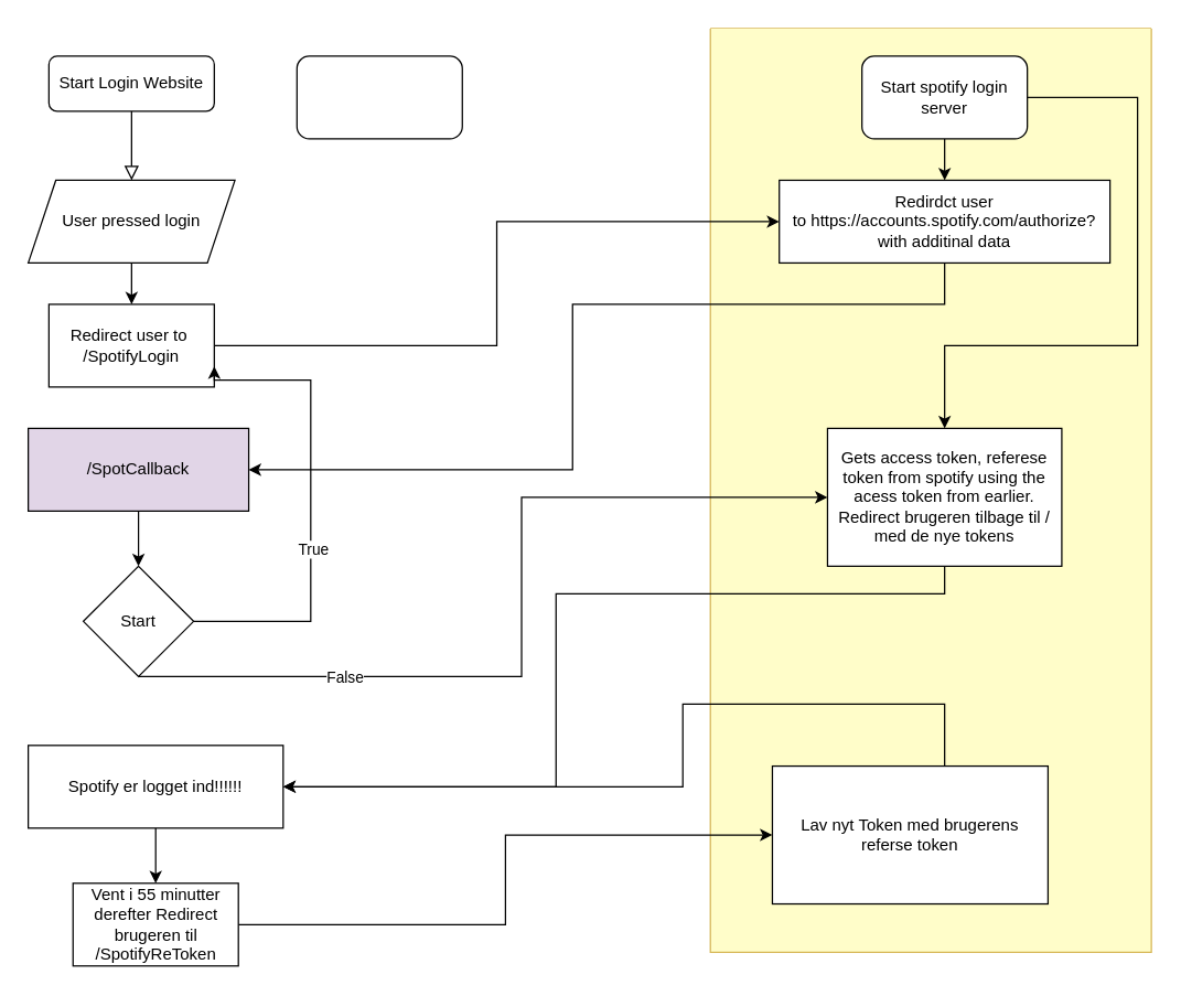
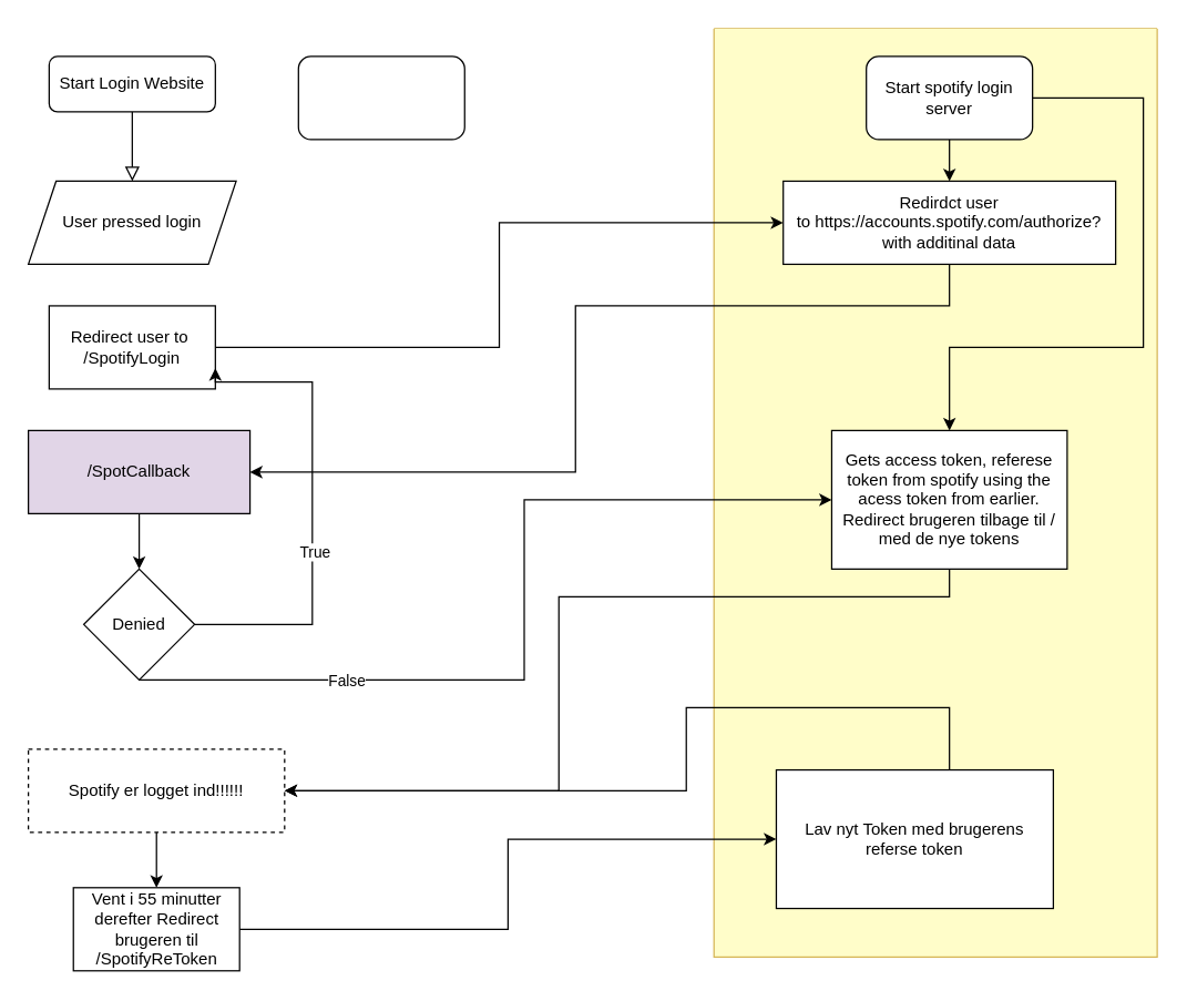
- <mxCell id="6" style="edgeStyle=orthogonalEdgeStyle;rounded=0;orthogonalLoop=1;jettySize=auto;html=1;entryX=0.5;entryY=0;entryDx=0;entryDy=0;" edge="1" parent="1" source="7" target="10"><mxGeometry relative="1" as="geometry" /></mxCell>
- <mxCell id="22" value="Start" style="rhombus;whiteSpace=wrap;html=1;" vertex="1" parent="1"><mxGeometry x="60" y="410" width="80" height="80" as="geometry" /></mxCell>
+ <mxCell id="22" value="Denied" style="rhombus;whiteSpace=wrap;html=1;" vertex="1" parent="1"><mxGeometry x="60" y="410" width="80" height="80" as="geometry" /></mxCell>
- <mxCell id="26" value="Spotify er logget ind!!!!!!" style="rounded=0;whiteSpace=wrap;html=1;glass=0;fillStyle=solid;gradientColor=none;" vertex="1" parent="1"><mxGeometry x="20" y="540" width="185" height="60" as="geometry" /></mxCell>
+ <mxCell id="26" value="Spotify er logget ind!!!!!!" style="rounded=0;whiteSpace=wrap;html=1;glass=0;fillStyle=solid;gradientColor=none;dashed=1;" vertex="1" parent="1"><mxGeometry x="20" y="540" width="185" height="60" as="geometry" /></mxCell>
